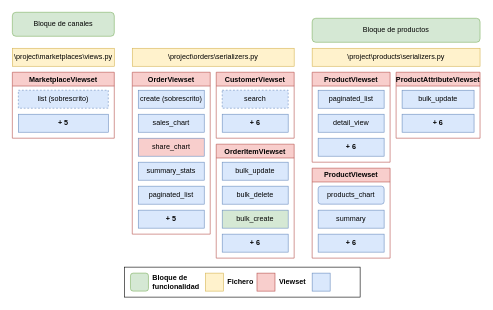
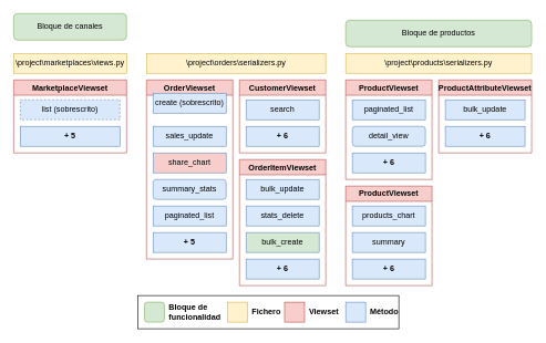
- <mxCell id="18" value="create (sobrescrito)" style="rounded=0;whiteSpace=wrap;html=1;fillColor=#dae8fc;strokeColor=#6c8ebf;" vertex="1" parent="17"><mxGeometry x="10" y="30" width="110" height="30" as="geometry" /></mxCell>
+ <mxCell id="18" value="create (sobrescrito)" style="rounded=0;whiteSpace=wrap;html=1;fillColor=#dae8fc;strokeColor=#6c8ebf;" vertex="1" parent="17"><mxGeometry x="10" y="20" width="110" height="30" as="geometry" /></mxCell>
- <mxCell id="25" value="search" style="rounded=0;whiteSpace=wrap;html=1;fillColor=#dae8fc;strokeColor=#6c8ebf;dashed=1;" vertex="1" parent="24"><mxGeometry x="10" y="30" width="110" height="30" as="geometry" /></mxCell>
+ <mxCell id="25" value="search" style="rounded=0;whiteSpace=wrap;html=1;fillColor=#dae8fc;strokeColor=#6c8ebf;" vertex="1" parent="24"><mxGeometry x="10" y="30" width="110" height="30" as="geometry" /></mxCell>
- <mxCell id="20" value="sales_chart" style="rounded=0;whiteSpace=wrap;html=1;fillColor=#dae8fc;strokeColor=#6c8ebf;" vertex="1" parent="17"><mxGeometry x="10" y="70" width="110" height="30" as="geometry" /></mxCell>
+ <mxCell id="20" value="sales_update" style="rounded=0;whiteSpace=wrap;html=1;fillColor=#dae8fc;strokeColor=#6c8ebf;" vertex="1" parent="17"><mxGeometry x="10" y="70" width="110" height="30" as="geometry" /></mxCell>
- <mxCell id="35" value="detail_view" style="rounded=0;whiteSpace=wrap;html=1;fillColor=#dae8fc;strokeColor=#6c8ebf;" vertex="1" parent="32"><mxGeometry x="10" y="70" width="110" height="30" as="geometry" /></mxCell>
+ <mxCell id="35" value="detail_view" style="whiteSpace=wrap;html=1;fillColor=#dae8fc;strokeColor=#6c8ebf;rounded=1;" vertex="1" parent="32"><mxGeometry x="10" y="70" width="110" height="30" as="geometry" /></mxCell>
- <mxCell id="22" value="summary_stats" style="rounded=0;whiteSpace=wrap;html=1;fillColor=#dae8fc;strokeColor=#6c8ebf;" vertex="1" parent="17"><mxGeometry x="10" y="150" width="110" height="30" as="geometry" /></mxCell>
+ <mxCell id="22" value="summary_stats" style="whiteSpace=wrap;html=1;fillColor=#dae8fc;strokeColor=#6c8ebf;rounded=1;" vertex="1" parent="17"><mxGeometry x="10" y="150" width="110" height="30" as="geometry" /></mxCell>
- <mxCell id="30" value="bulk_delete" style="rounded=0;whiteSpace=wrap;html=1;fillColor=#dae8fc;strokeColor=#6c8ebf;" vertex="1" parent="27"><mxGeometry x="10" y="70" width="110" height="30" as="geometry" /></mxCell>
+ <mxCell id="30" value="stats_delete" style="rounded=0;whiteSpace=wrap;html=1;fillColor=#dae8fc;strokeColor=#6c8ebf;" vertex="1" parent="27"><mxGeometry x="10" y="70" width="110" height="30" as="geometry" /></mxCell>
- <mxCell id="37" value="products_chart" style="whiteSpace=wrap;html=1;fillColor=#dae8fc;strokeColor=#6c8ebf;rounded=1;" vertex="1" parent="36"><mxGeometry x="10" y="30" width="110" height="30" as="geometry" /></mxCell>
+ <mxCell id="37" value="products_chart" style="rounded=0;whiteSpace=wrap;html=1;fillColor=#dae8fc;strokeColor=#6c8ebf;" vertex="1" parent="36"><mxGeometry x="10" y="30" width="110" height="30" as="geometry" /></mxCell>
+ <mxCell id="44" value="Método" style="text;html=1;align=left;verticalAlign=middle;whiteSpace=wrap;rounded=0;fontStyle=1" vertex="1" parent="1"><mxGeometry x="555" y="455" width="45" height="30" as="geometry" /></mxCell>
